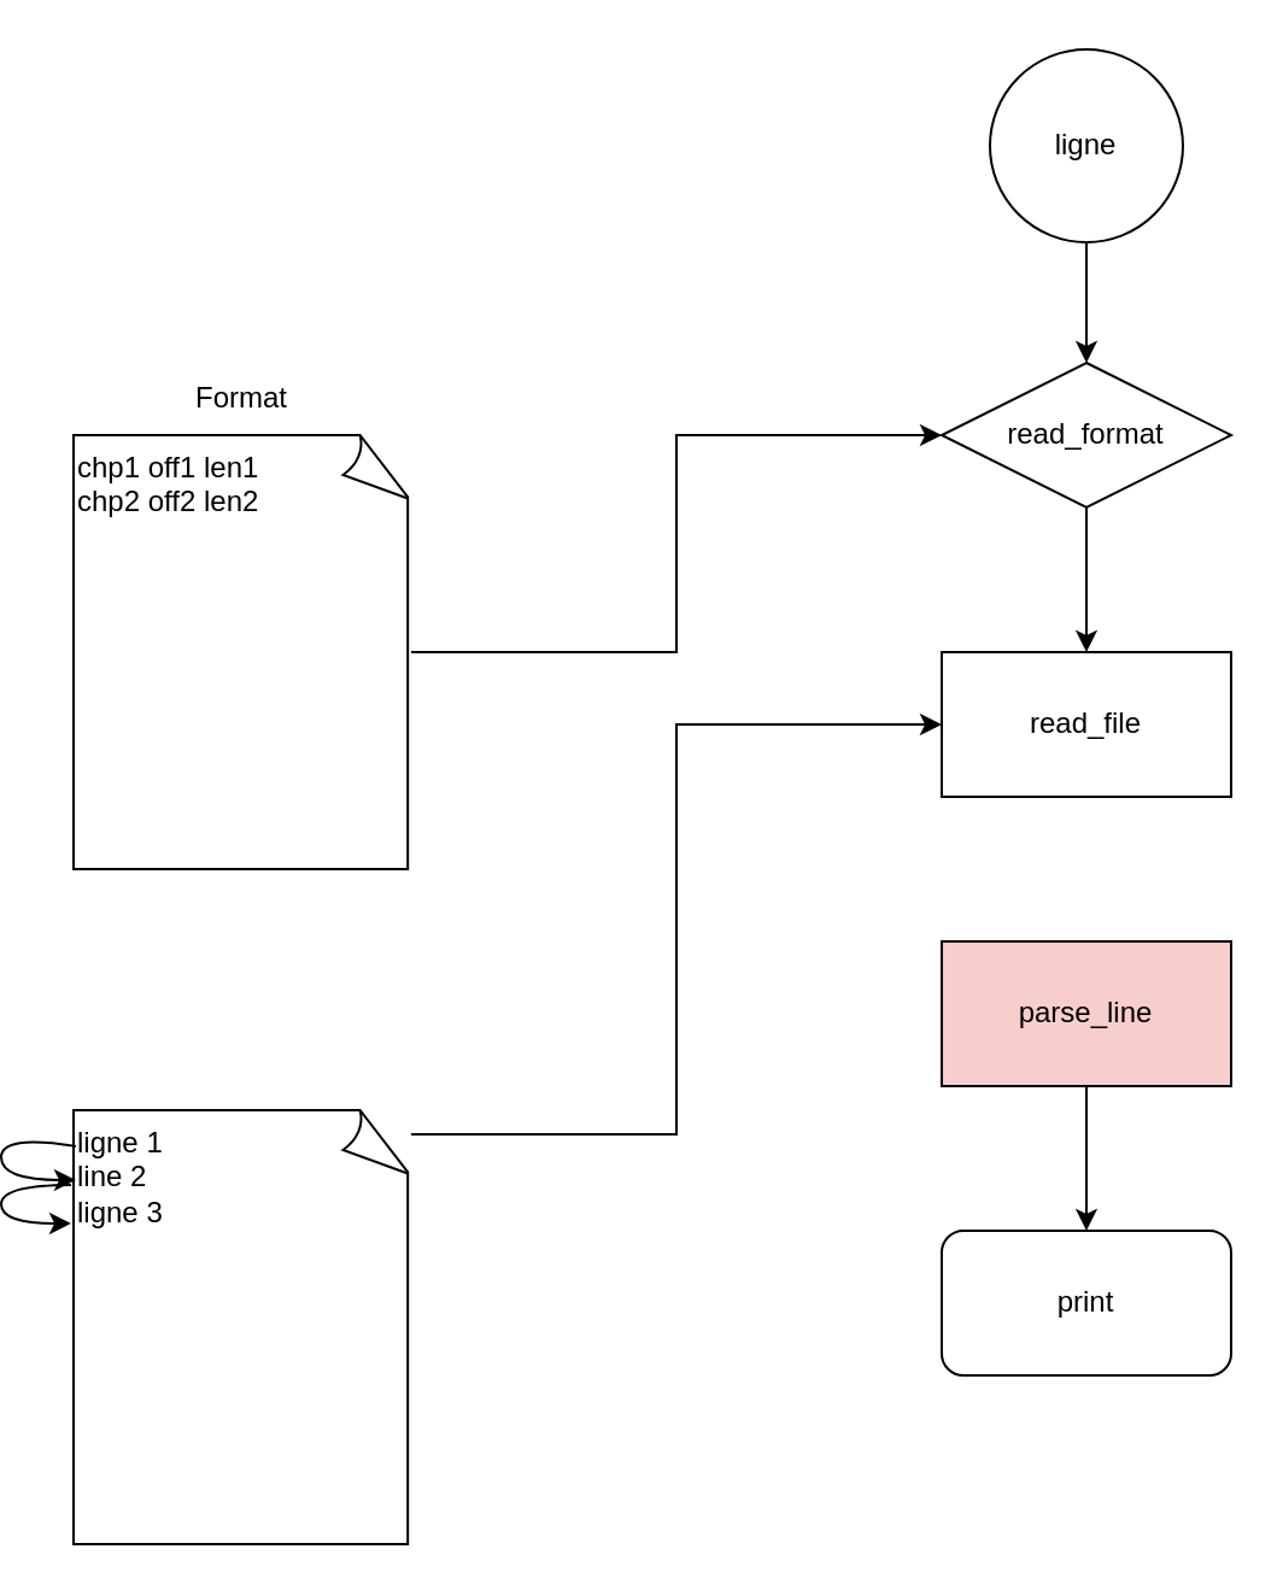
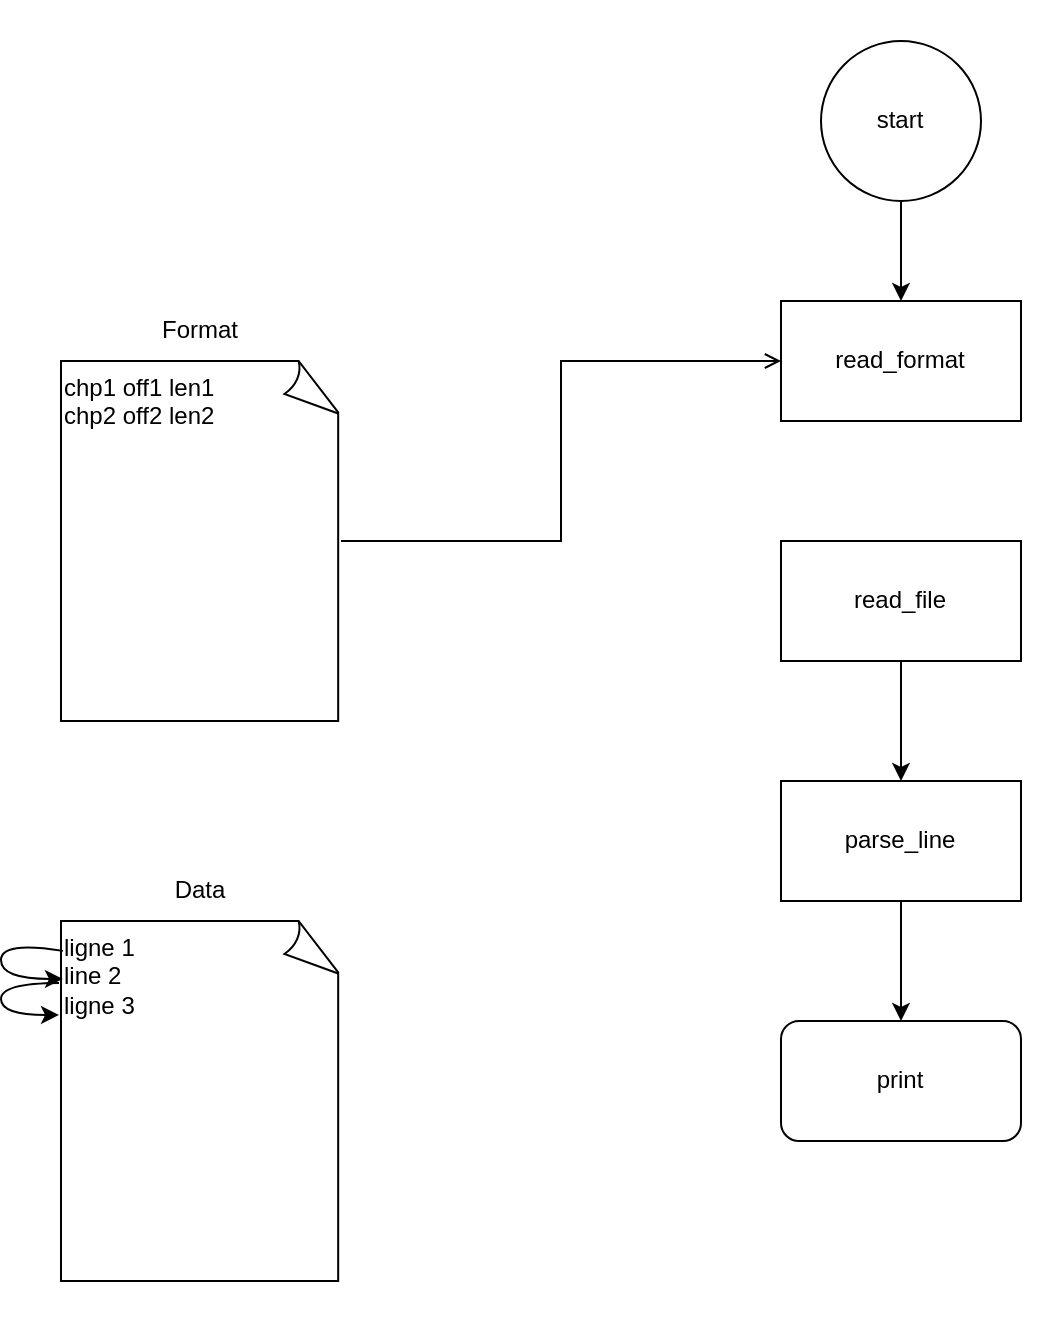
- <mxCell id="13" value="ligne" style="ellipse;whiteSpace=wrap;html=1;aspect=fixed;align=center;verticalAlign=middle;" vertex="1" parent="1"><mxGeometry x="400" y="20" width="80" height="80" as="geometry" /></mxCell>
+ <mxCell id="13" value="start" style="ellipse;whiteSpace=wrap;html=1;aspect=fixed;align=center;verticalAlign=middle;" vertex="1" parent="1"><mxGeometry x="400" y="20" width="80" height="80" as="geometry" /></mxCell>
- <mxCell id="14" style="edgeStyle=orthogonalEdgeStyle;rounded=0;orthogonalLoop=1;jettySize=auto;html=1;entryX=0;entryY=0.5;entryDx=0;entryDy=0;" edge="1" parent="1" source="10" target="3"><mxGeometry relative="1" as="geometry" /></mxCell>
+ <mxCell id="14" style="edgeStyle=orthogonalEdgeStyle;rounded=0;orthogonalLoop=1;jettySize=auto;html=1;entryX=0;entryY=0.5;entryDx=0;entryDy=0;endArrow=open;" edge="1" parent="1" source="10" target="3"><mxGeometry relative="1" as="geometry" /></mxCell>
- <mxCell id="3" value="read_format" style="rhombus;whiteSpace=wrap;html=1;align=center;verticalAlign=middle;" vertex="1" parent="1"><mxGeometry x="380" y="150" width="120" height="60" as="geometry" /></mxCell>
+ <mxCell id="3" value="read_format" style="rounded=0;whiteSpace=wrap;html=1;align=center;verticalAlign=middle;" vertex="1" parent="1"><mxGeometry x="380" y="150" width="120" height="60" as="geometry" /></mxCell>
- <mxCell id="2" style="edgeStyle=orthogonalEdgeStyle;rounded=0;orthogonalLoop=1;jettySize=auto;html=1;" edge="1" parent="1" source="3" target="16"><mxGeometry relative="1" as="geometry" /></mxCell>
+ <mxCell id="15" style="edgeStyle=orthogonalEdgeStyle;rounded=0;orthogonalLoop=1;jettySize=auto;html=1;" edge="1" parent="1" source="16" target="19"><mxGeometry relative="1" as="geometry" /></mxCell>
- <mxCell id="17" style="edgeStyle=orthogonalEdgeStyle;rounded=0;orthogonalLoop=1;jettySize=auto;html=1;entryX=0;entryY=0.5;entryDx=0;entryDy=0;" edge="1" parent="1" source="5" target="16"><mxGeometry relative="1" as="geometry"><Array as="points"><mxPoint x="270" y="470" /><mxPoint x="270" y="300" /></Array></mxGeometry></mxCell>
- <mxCell id="19" value="parse_line" style="rounded=0;whiteSpace=wrap;html=1;align=center;verticalAlign=middle;fillColor=#f8cecc;" vertex="1" parent="1"><mxGeometry x="380" y="390" width="120" height="60" as="geometry" /></mxCell>
+ <mxCell id="19" value="parse_line" style="rounded=0;whiteSpace=wrap;html=1;align=center;verticalAlign=middle;" vertex="1" parent="1"><mxGeometry x="380" y="390" width="120" height="60" as="geometry" /></mxCell>
+ <mxCell id="6" value="Data" style="text;html=1;strokeColor=none;fillColor=none;align=center;verticalAlign=middle;whiteSpace=wrap;rounded=0;" vertex="1" parent="4"><mxGeometry x="40" width="60" height="30" as="geometry" /></mxCell>
